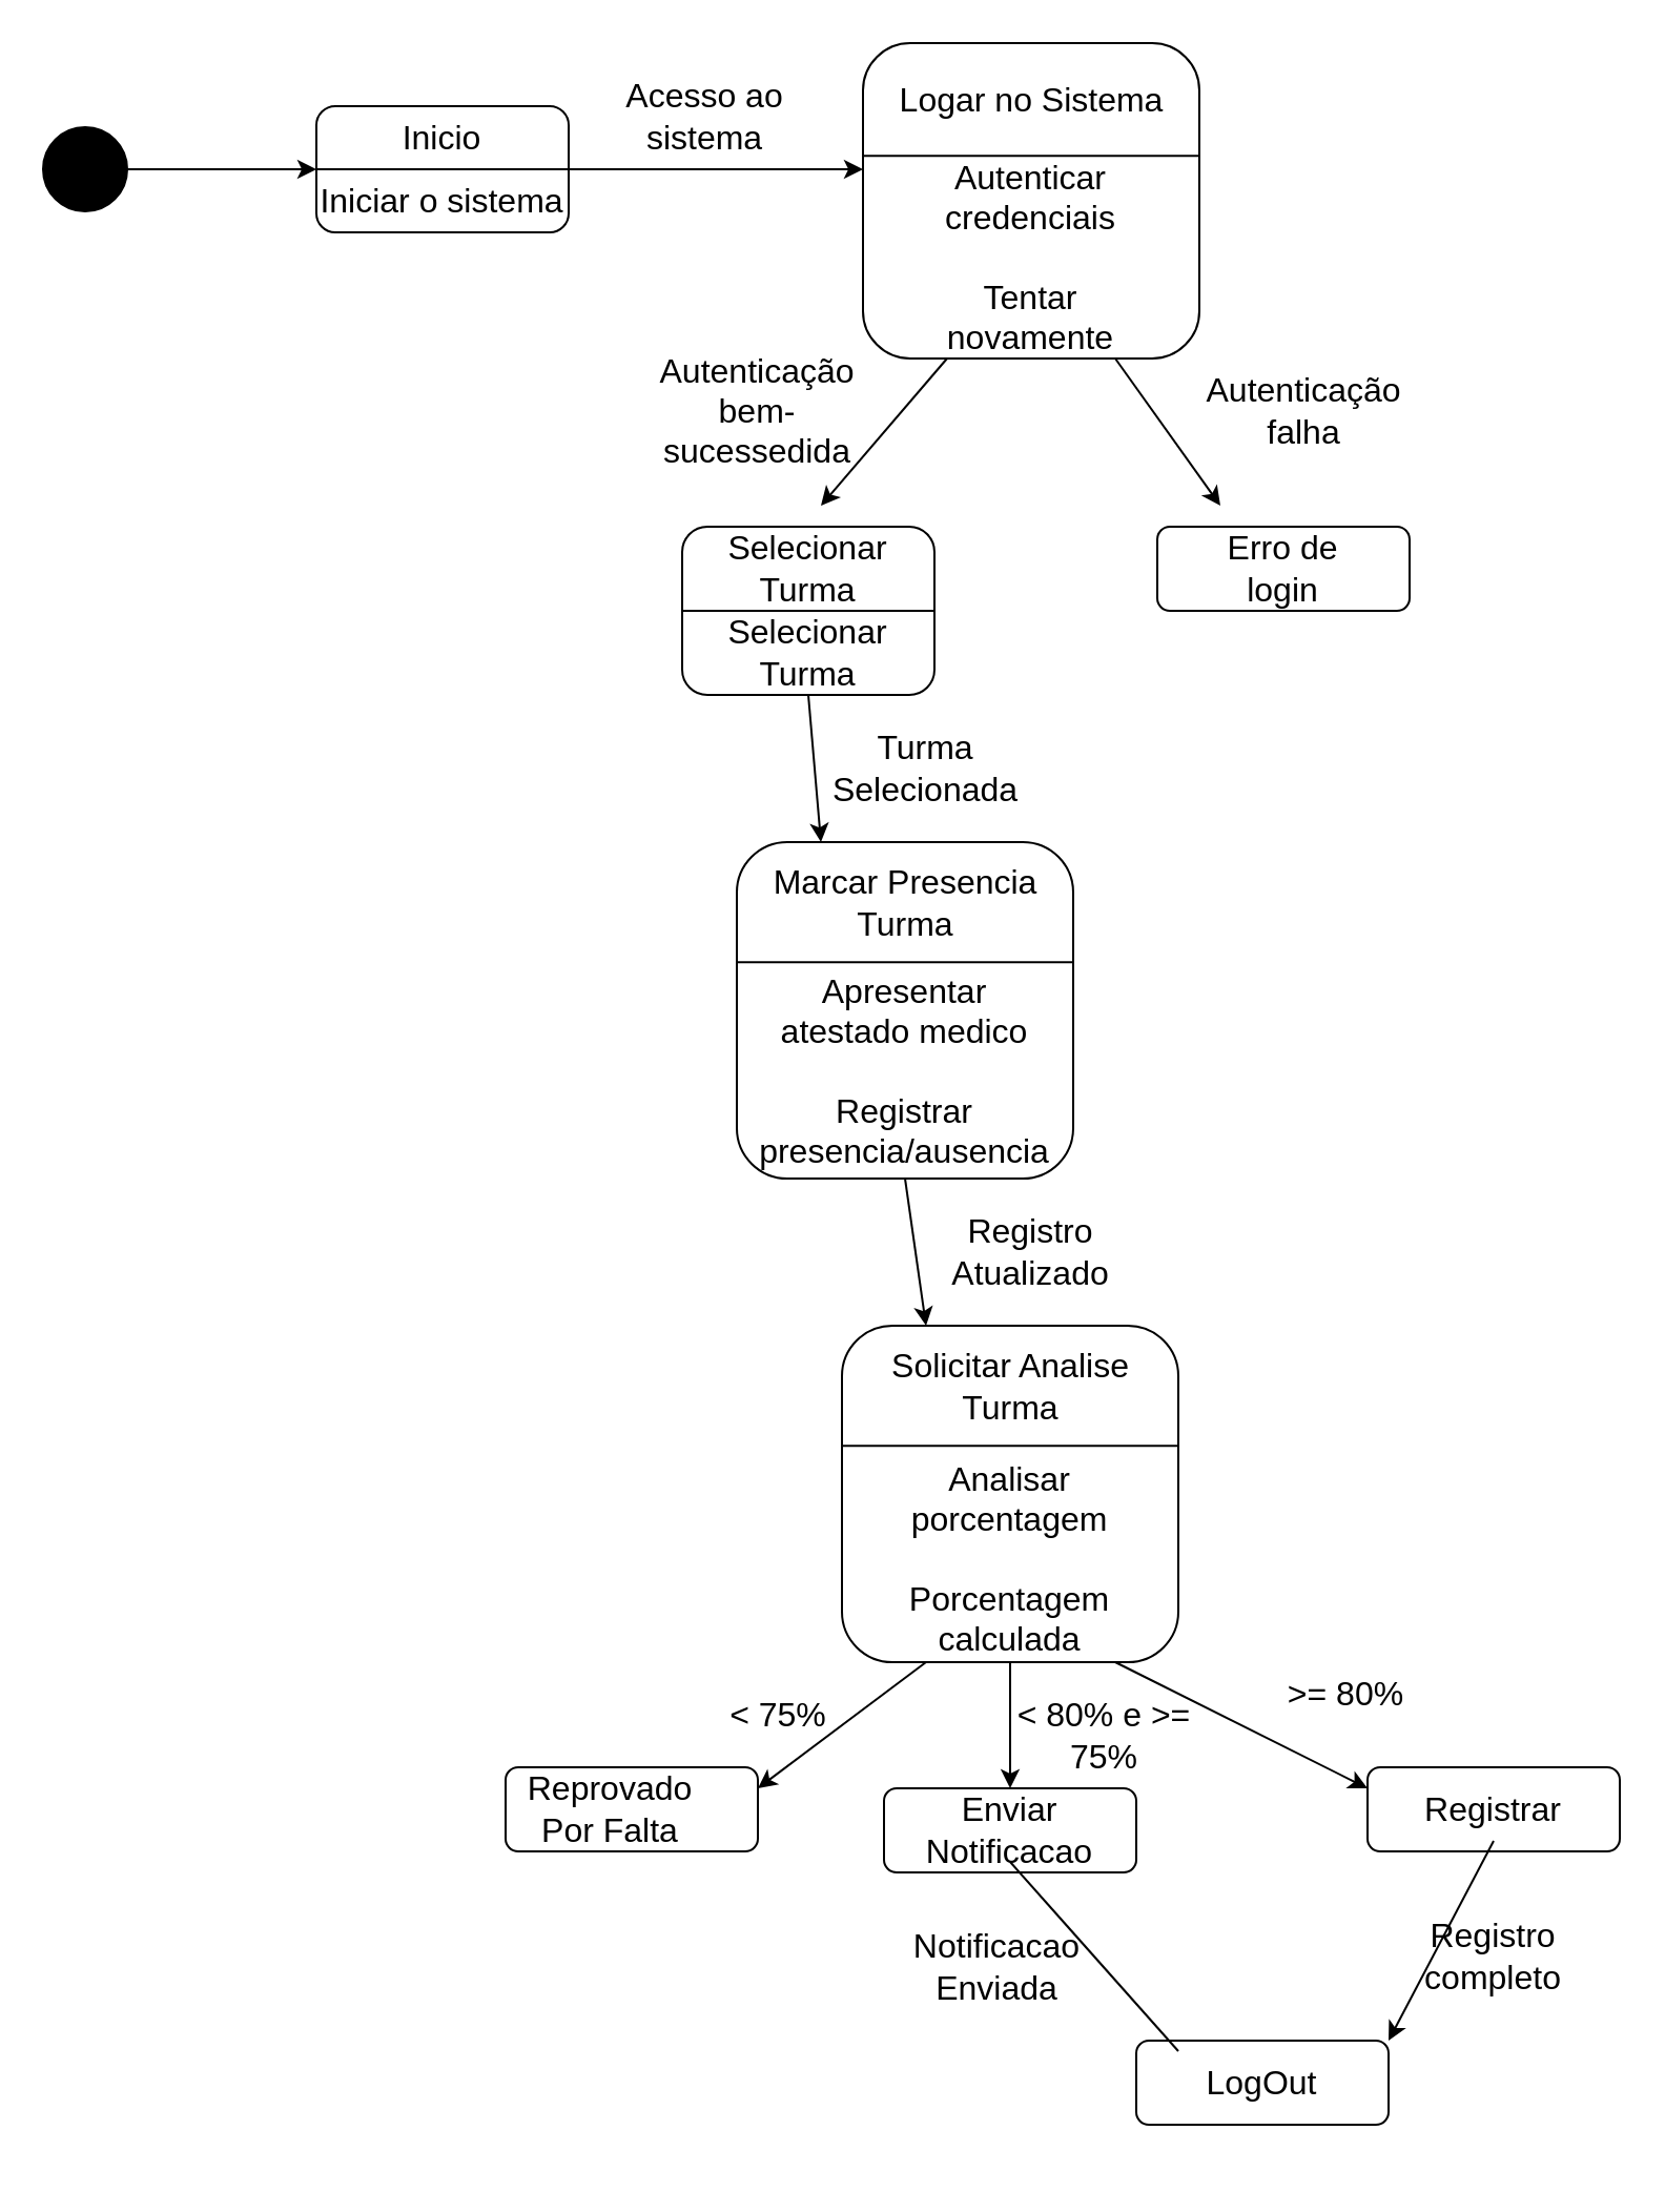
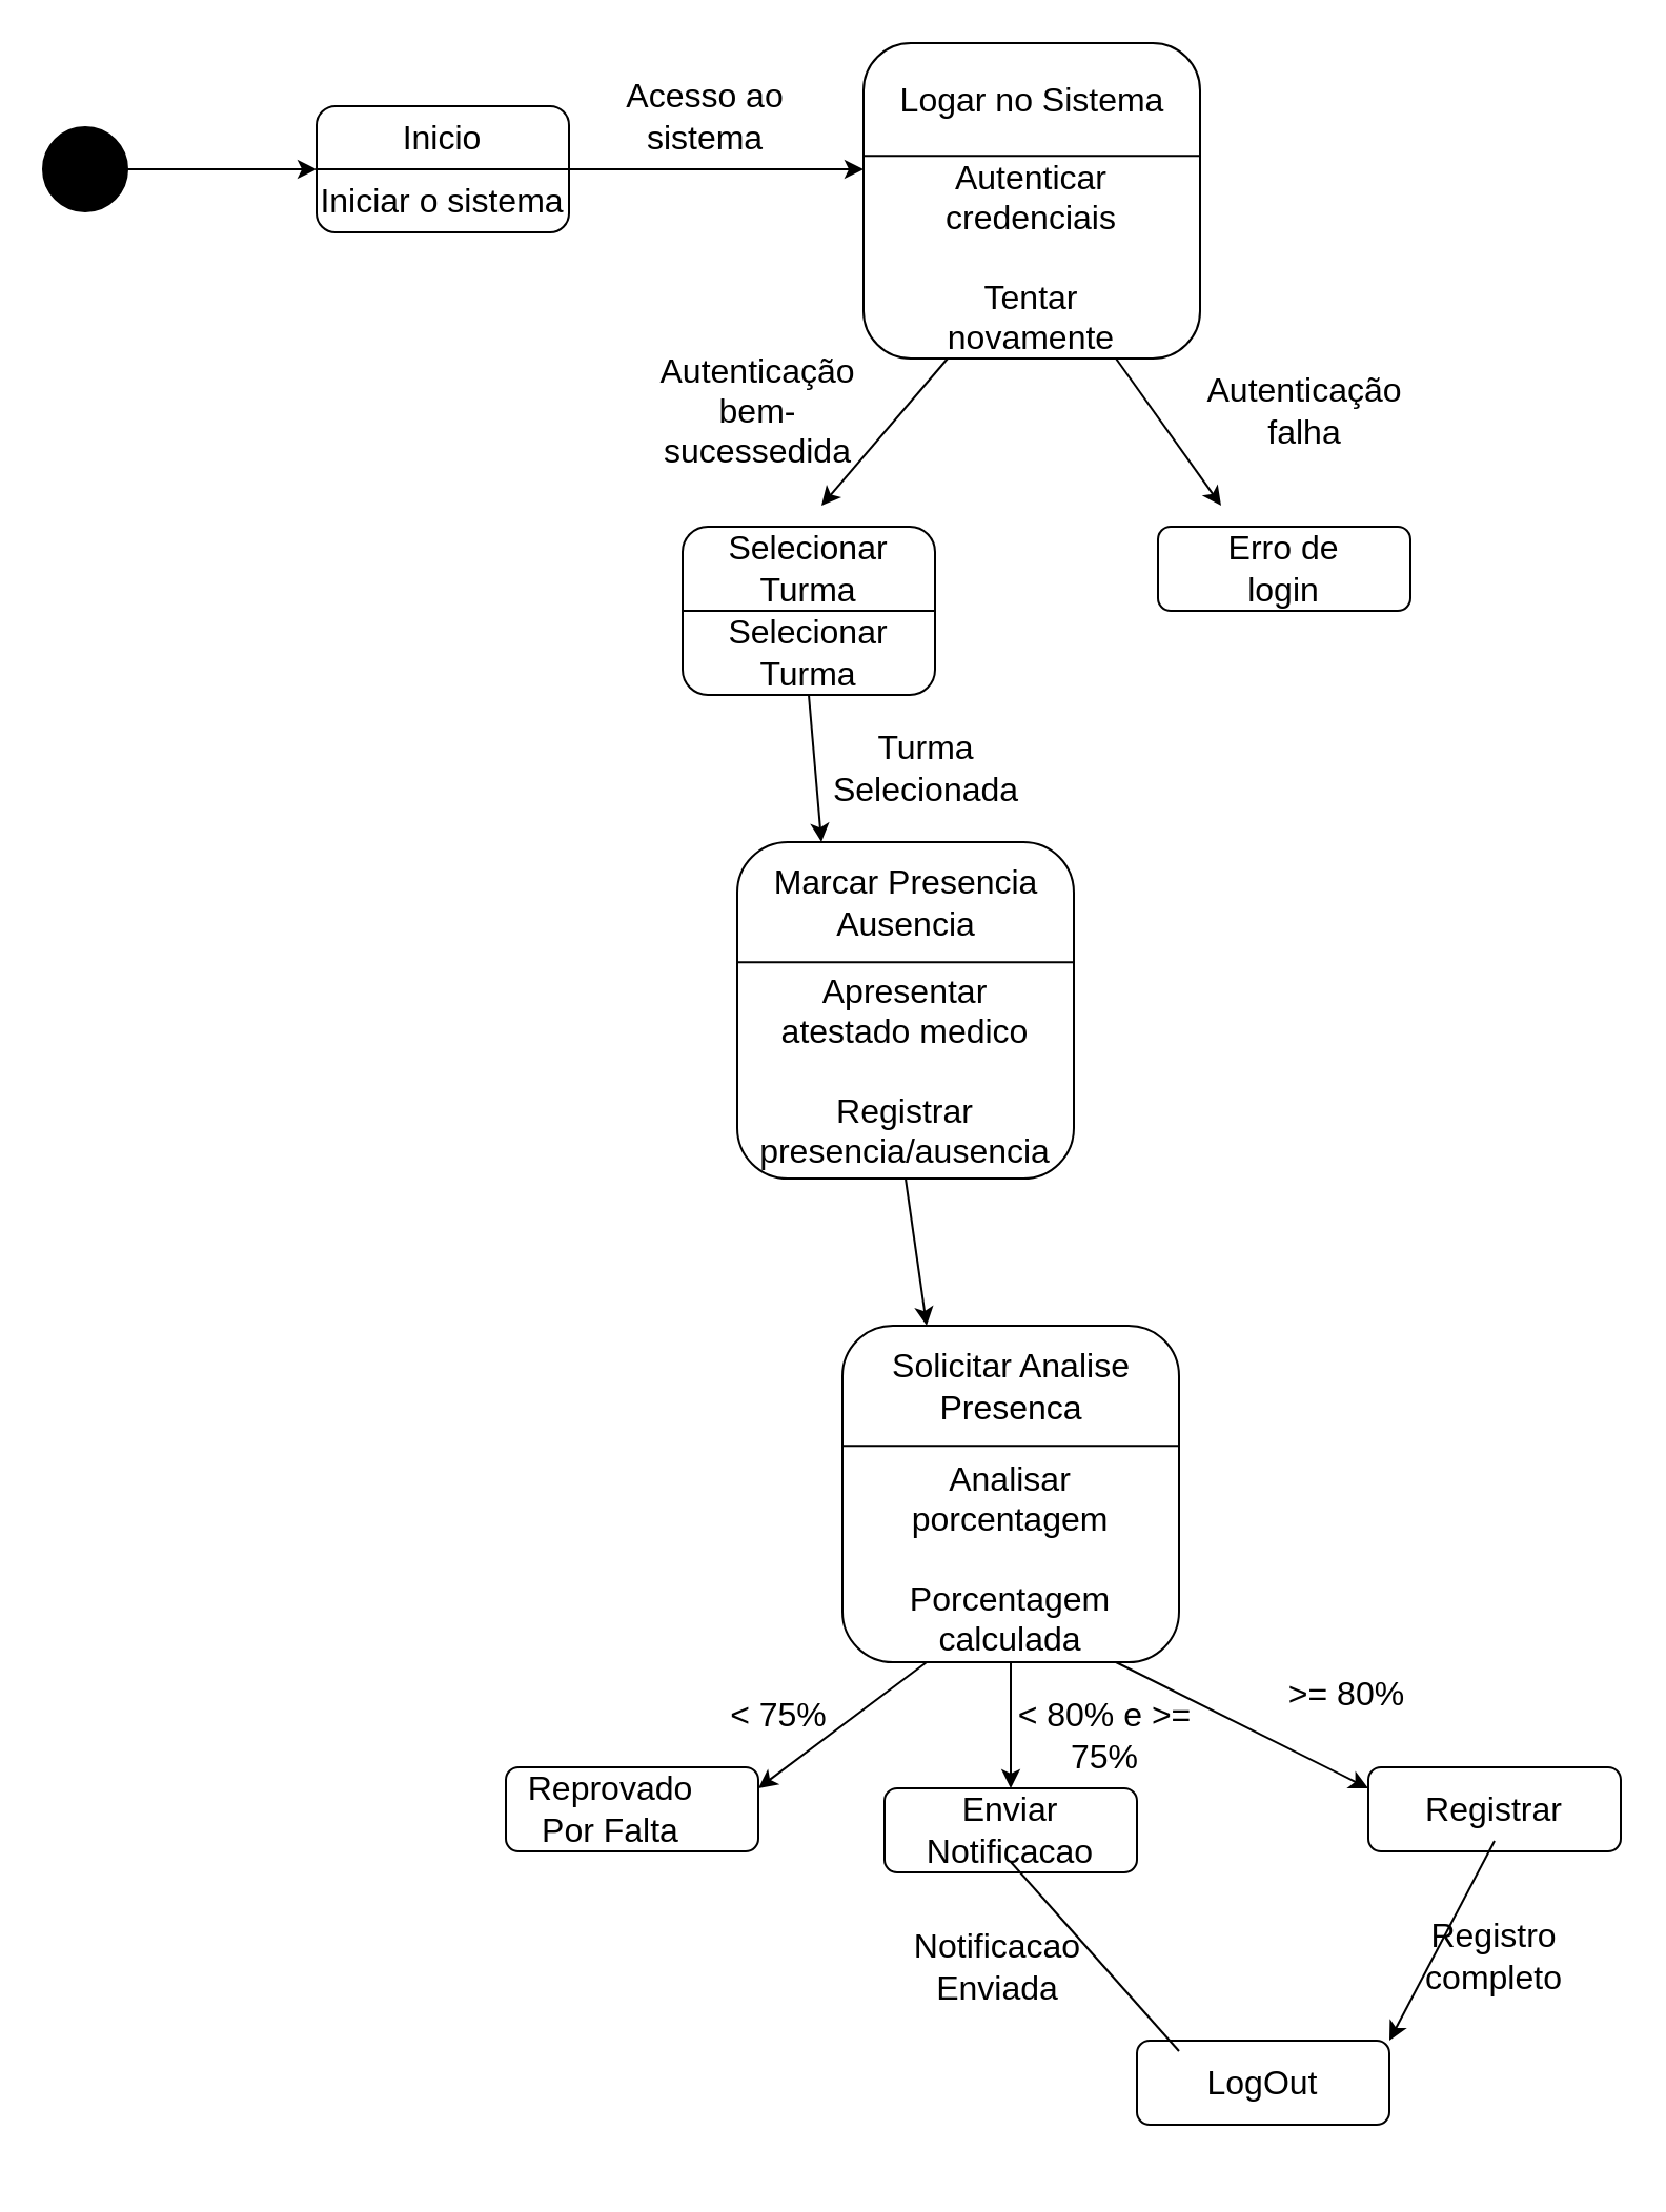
- <mxCell id="31" value="Marcar Presencia Turma" style="text;html=1;align=center;verticalAlign=middle;whiteSpace=wrap;rounded=0;fontSize=16;" vertex="1" parent="28"><mxGeometry x="7.5" y="11.429" width="145" height="34.286" as="geometry" /></mxCell>
+ <mxCell id="31" value="Marcar Presencia Ausencia" style="text;html=1;align=center;verticalAlign=middle;whiteSpace=wrap;rounded=0;fontSize=16;" vertex="1" parent="28"><mxGeometry x="7.5" y="11.429" width="145" height="34.286" as="geometry" /></mxCell>
- <mxCell id="41" value="&lt;font style=&quot;font-size: 16px;&quot;&gt;Registro Atualizado&lt;/font&gt;" style="text;html=1;align=center;verticalAlign=middle;whiteSpace=wrap;rounded=0;" vertex="1" parent="1"><mxGeometry x="460" y="580" width="60" height="30" as="geometry" /></mxCell>
- <mxCell id="39" value="Solicitar Analise Turma" style="text;html=1;align=center;verticalAlign=middle;whiteSpace=wrap;rounded=0;fontSize=16;" vertex="1" parent="36"><mxGeometry x="7.5" y="11.429" width="145" height="34.286" as="geometry" /></mxCell>
+ <mxCell id="39" value="Solicitar Analise Presenca" style="text;html=1;align=center;verticalAlign=middle;whiteSpace=wrap;rounded=0;fontSize=16;" vertex="1" parent="36"><mxGeometry x="7.5" y="11.429" width="145" height="34.286" as="geometry" /></mxCell>
